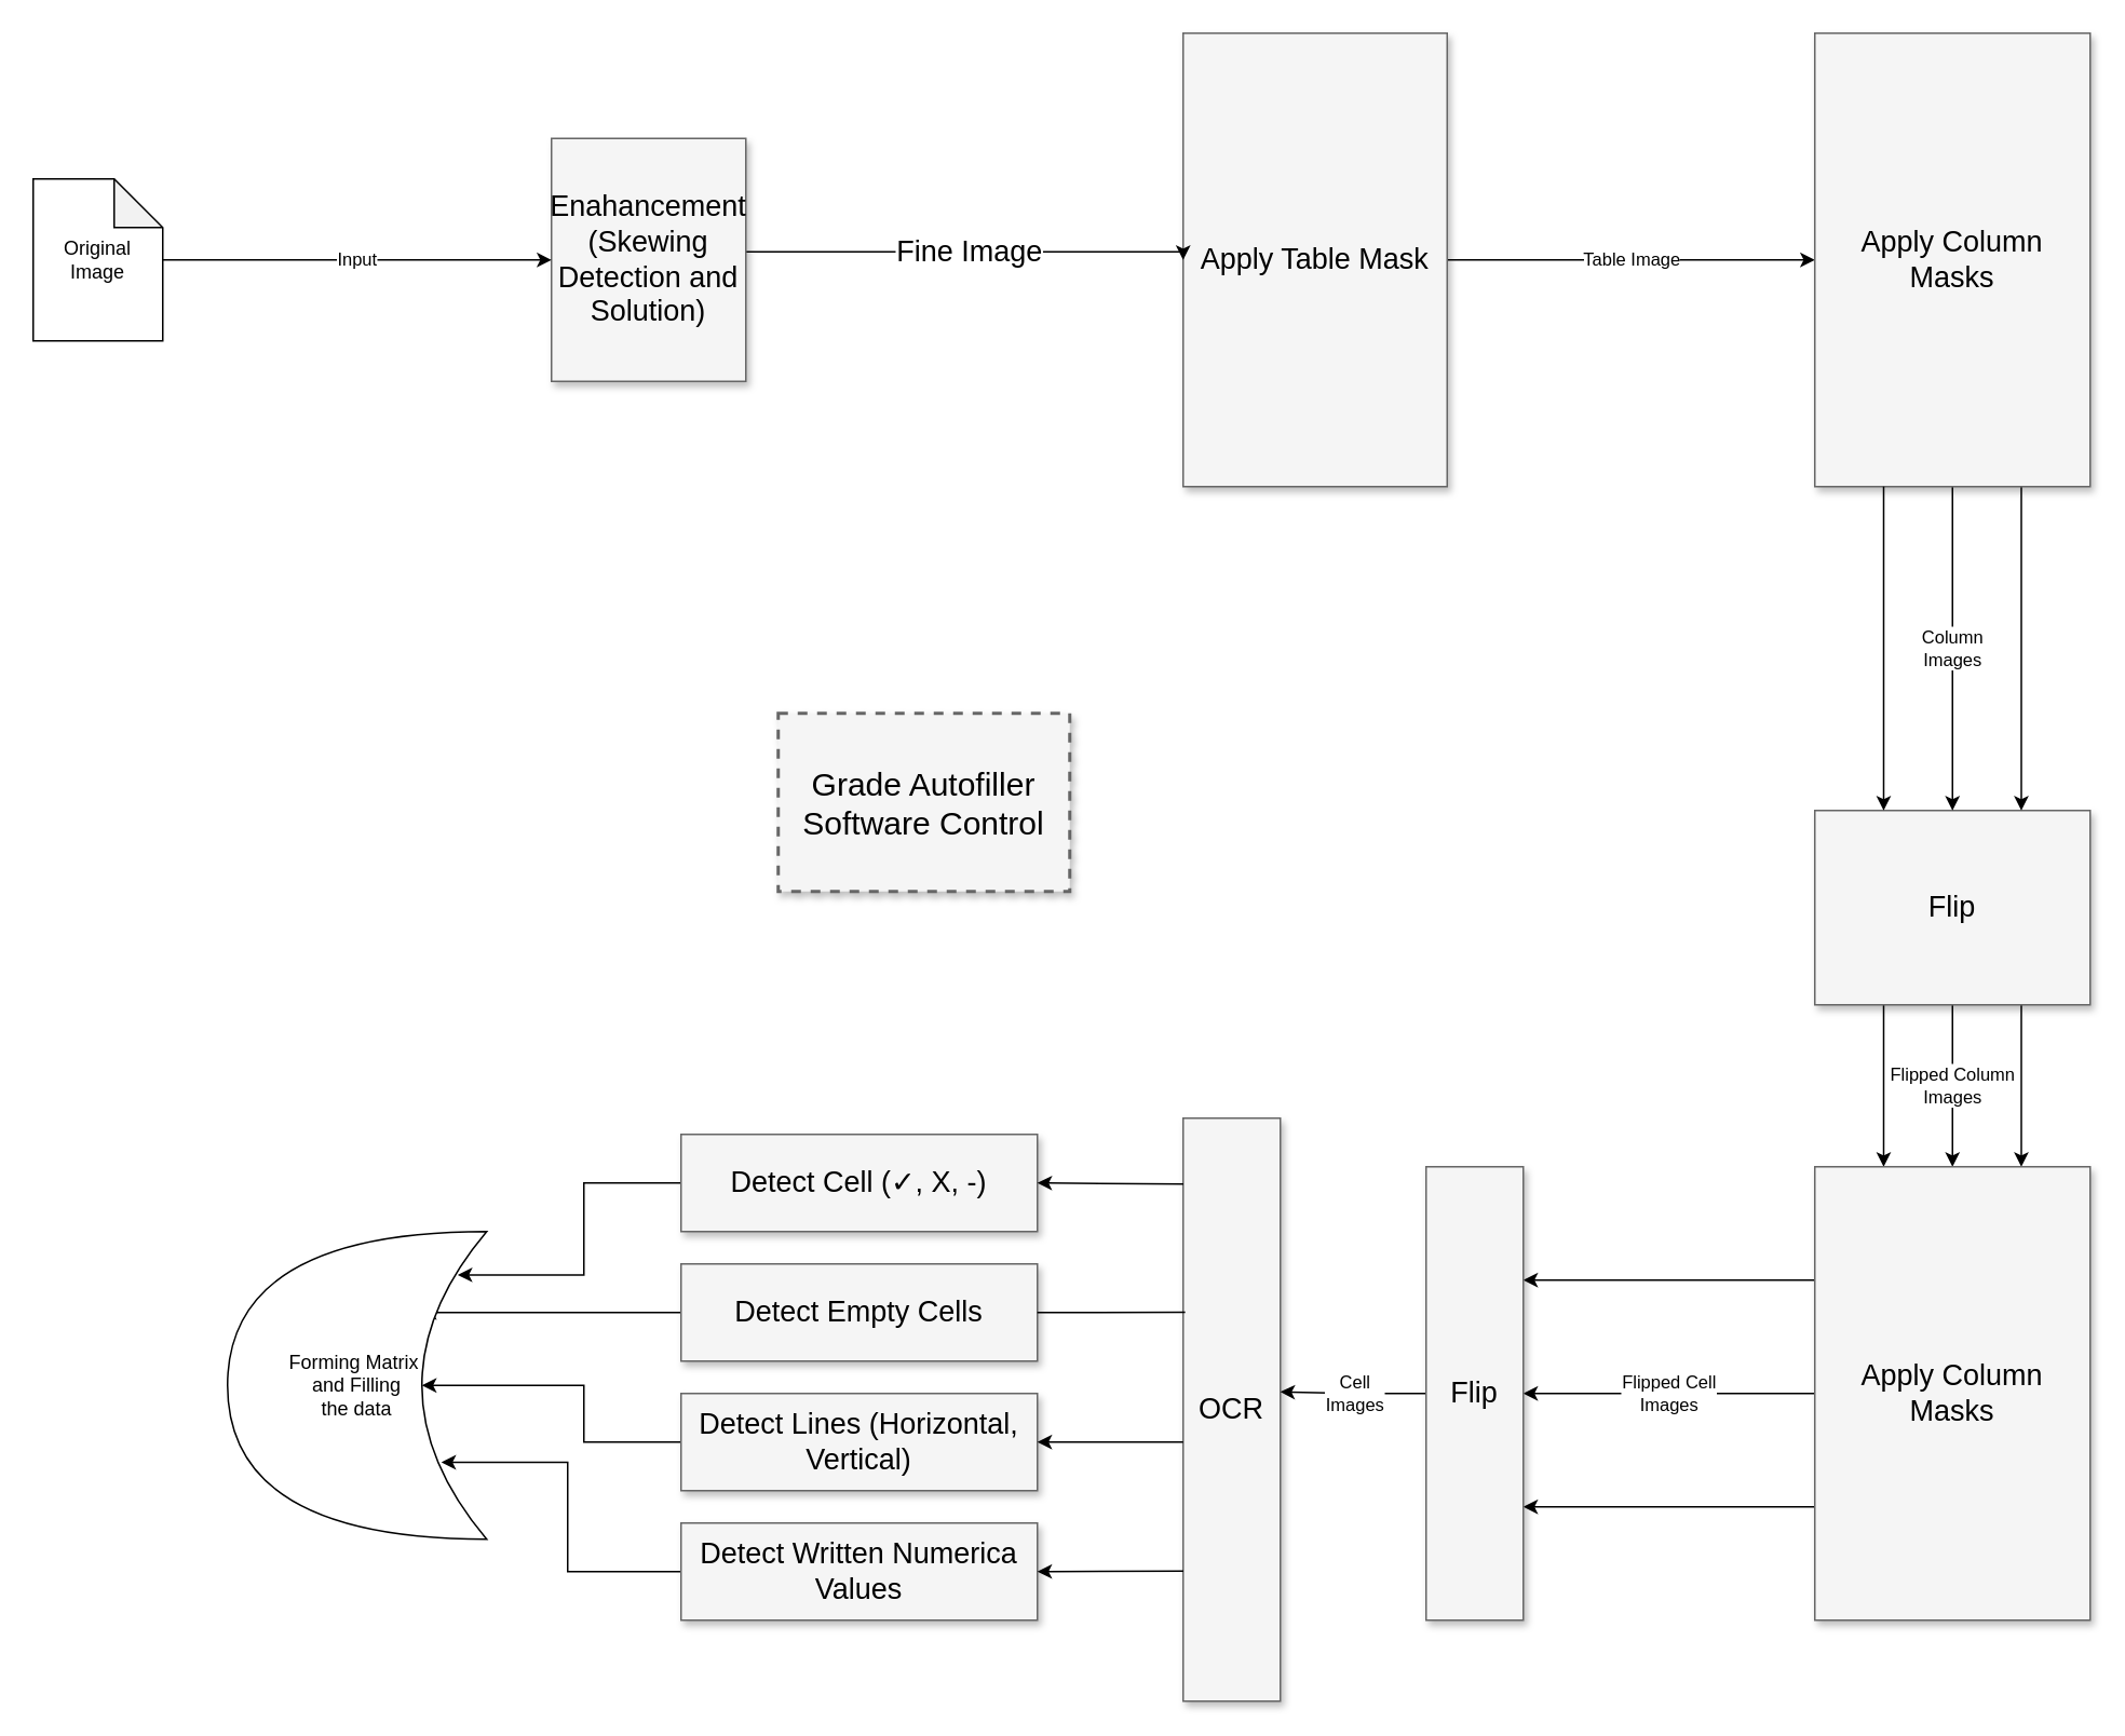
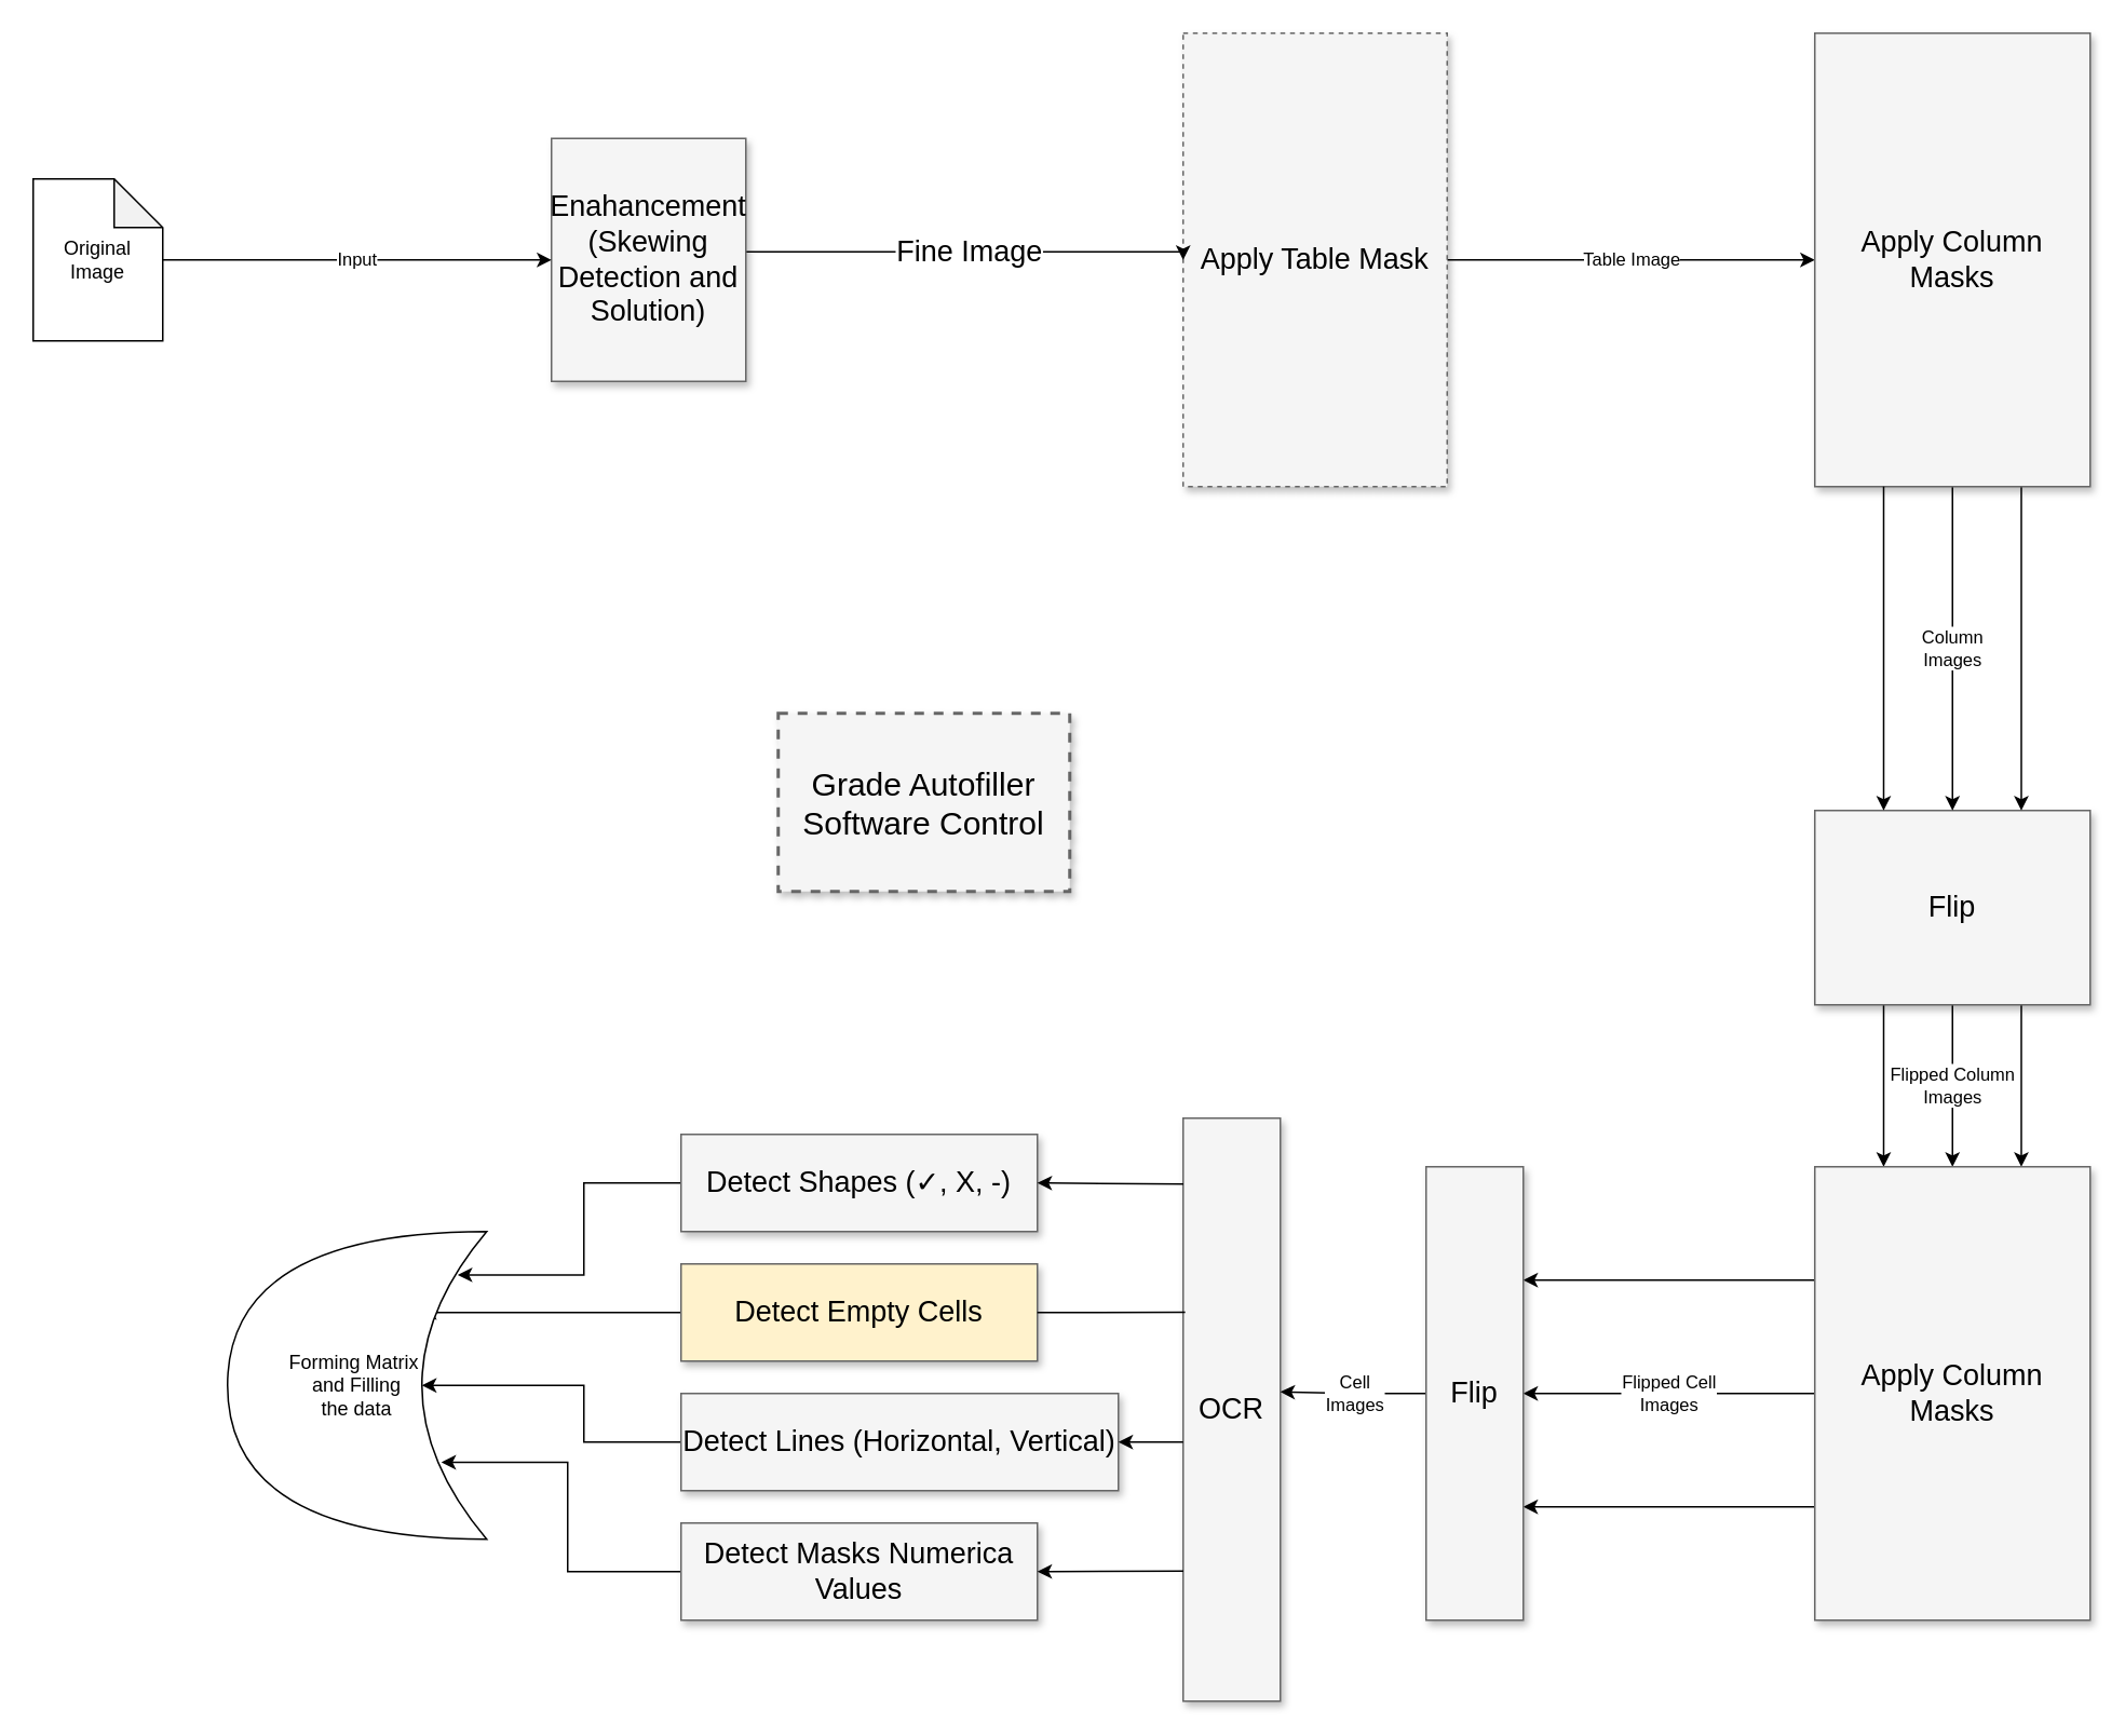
- <mxCell id="4" value="Apply Table Mask" style="whiteSpace=wrap;html=1;shadow=1;fontSize=18;fillColor=#f5f5f5;strokeColor=#666666;" parent="1" vertex="1"><mxGeometry x="730" y="20" width="163" height="280" as="geometry" /></mxCell>
+ <mxCell id="4" value="Apply Table Mask" style="whiteSpace=wrap;html=1;shadow=1;fontSize=18;fillColor=#f5f5f5;strokeColor=#666666;dashed=1;" parent="1" vertex="1"><mxGeometry x="730" y="20" width="163" height="280" as="geometry" /></mxCell>
- <mxCell id="25" value="Detect Cell (✓, X, -)" style="whiteSpace=wrap;html=1;shadow=1;fontSize=18;fillColor=#f5f5f5;strokeColor=#666666;direction=south;" vertex="1" parent="1"><mxGeometry x="420" y="700" width="220" height="60" as="geometry" /></mxCell>
+ <mxCell id="25" value="Detect Shapes (✓, X, -)" style="whiteSpace=wrap;html=1;shadow=1;fontSize=18;fillColor=#f5f5f5;strokeColor=#666666;direction=south;" vertex="1" parent="1"><mxGeometry x="420" y="700" width="220" height="60" as="geometry" /></mxCell>
- <mxCell id="27" value="Detect Empty Cells" style="whiteSpace=wrap;html=1;shadow=1;fontSize=18;fillColor=#f5f5f5;strokeColor=#666666;direction=south;" vertex="1" parent="1"><mxGeometry x="420" y="780" width="220" height="60" as="geometry" /></mxCell>
+ <mxCell id="27" value="Detect Empty Cells" style="whiteSpace=wrap;html=1;shadow=1;fontSize=18;fillColor=#fff2cc;strokeColor=#666666;direction=south;" vertex="1" parent="1"><mxGeometry x="420" y="780" width="220" height="60" as="geometry" /></mxCell>
- <mxCell id="29" value="Detect Lines (Horizontal, Vertical)" style="whiteSpace=wrap;html=1;shadow=1;fontSize=18;fillColor=#f5f5f5;strokeColor=#666666;direction=south;" vertex="1" parent="1"><mxGeometry x="420" y="860" width="220" height="60" as="geometry" /></mxCell>
+ <mxCell id="29" value="Detect Lines (Horizontal, Vertical)" style="whiteSpace=wrap;html=1;shadow=1;fontSize=18;fillColor=#f5f5f5;strokeColor=#666666;direction=south;" vertex="1" parent="1"><mxGeometry x="420" y="860" width="270" height="60" as="geometry" /></mxCell>
- <mxCell id="31" value="Detect Written Numerica Values" style="whiteSpace=wrap;html=1;shadow=1;fontSize=18;fillColor=#f5f5f5;strokeColor=#666666;direction=south;" vertex="1" parent="1"><mxGeometry x="420" y="940" width="220" height="60" as="geometry" /></mxCell>
+ <mxCell id="31" value="Detect Masks Numerica Values" style="whiteSpace=wrap;html=1;shadow=1;fontSize=18;fillColor=#f5f5f5;strokeColor=#666666;direction=south;" vertex="1" parent="1"><mxGeometry x="420" y="940" width="220" height="60" as="geometry" /></mxCell>
